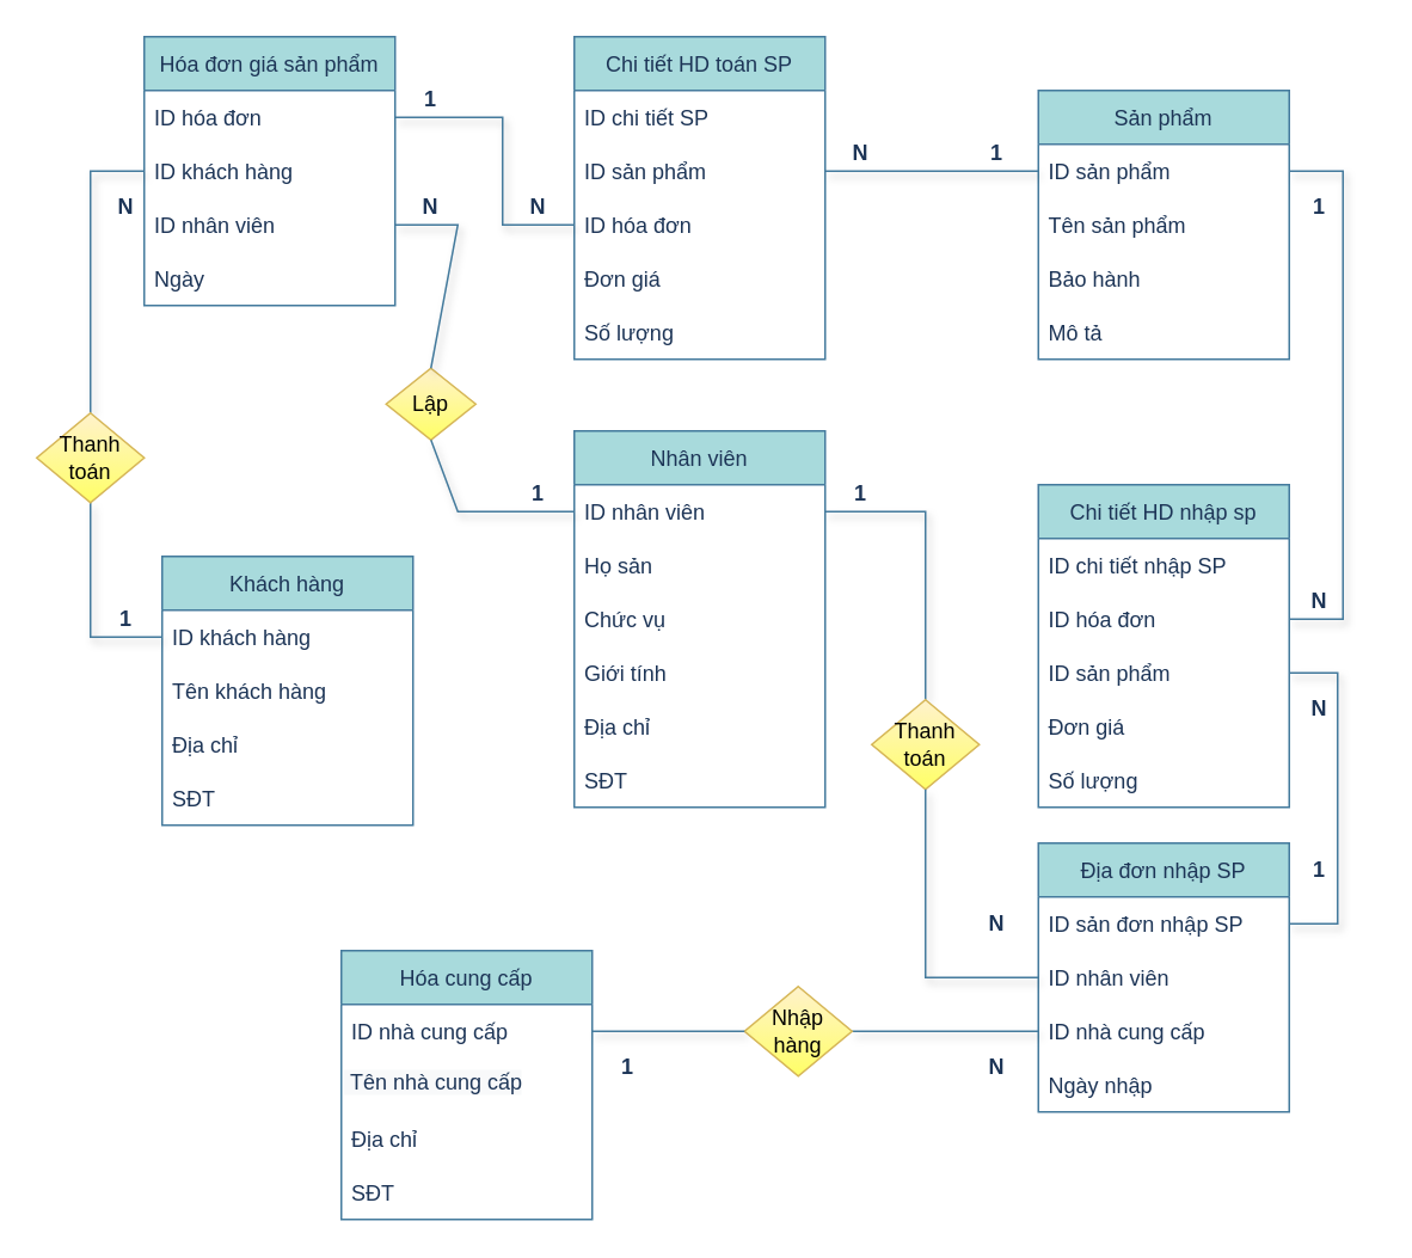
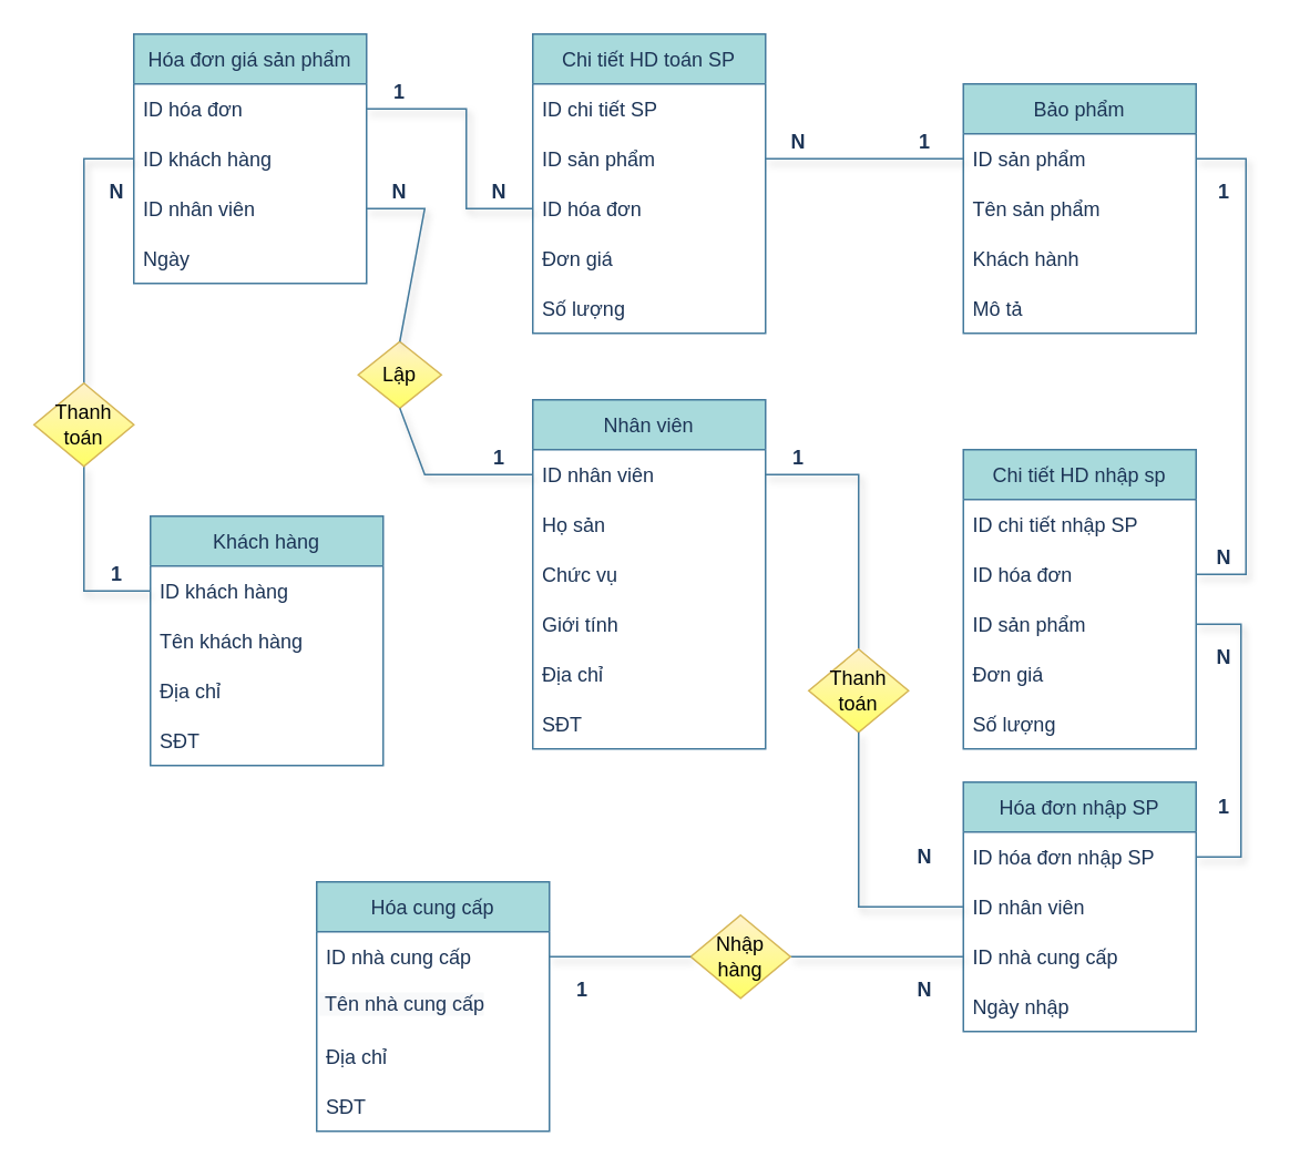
- <mxCell id="25" value="Sản phẩm" style="swimlane;fontStyle=0;childLayout=stackLayout;horizontal=1;startSize=30;horizontalStack=0;resizeParent=1;resizeParentMax=0;resizeLast=0;collapsible=1;marginBottom=0;fillColor=#A8DADC;strokeColor=#457B9D;fontColor=#1D3557;" parent="1" vertex="1"><mxGeometry x="579" y="50" width="140" height="150" as="geometry"><mxRectangle x="460" y="350" width="90" height="30" as="alternateBounds" /></mxGeometry></mxCell>
+ <mxCell id="25" value="Bảo phẩm" style="swimlane;fontStyle=0;childLayout=stackLayout;horizontal=1;startSize=30;horizontalStack=0;resizeParent=1;resizeParentMax=0;resizeLast=0;collapsible=1;marginBottom=0;fillColor=#A8DADC;strokeColor=#457B9D;fontColor=#1D3557;" parent="1" vertex="1"><mxGeometry x="579" y="50" width="140" height="150" as="geometry"><mxRectangle x="460" y="350" width="90" height="30" as="alternateBounds" /></mxGeometry></mxCell>
- <mxCell id="28" value="Bảo hành" style="text;strokeColor=none;fillColor=none;align=left;verticalAlign=middle;spacingLeft=4;spacingRight=4;overflow=hidden;points=[[0,0.5],[1,0.5]];portConstraint=eastwest;rotatable=0;fontColor=#1D3557;" parent="25" vertex="1"><mxGeometry y="90" width="140" height="30" as="geometry" /></mxCell>
+ <mxCell id="28" value="Khách hành" style="text;strokeColor=none;fillColor=none;align=left;verticalAlign=middle;spacingLeft=4;spacingRight=4;overflow=hidden;points=[[0,0.5],[1,0.5]];portConstraint=eastwest;rotatable=0;fontColor=#1D3557;" parent="25" vertex="1"><mxGeometry y="90" width="140" height="30" as="geometry" /></mxCell>
- <mxCell id="7" value="Địa đơn nhập SP" style="swimlane;fontStyle=0;childLayout=stackLayout;horizontal=1;startSize=30;horizontalStack=0;resizeParent=1;resizeParentMax=0;resizeLast=0;collapsible=1;marginBottom=0;fillColor=#A8DADC;strokeColor=#457B9D;fontColor=#1D3557;" parent="1" vertex="1"><mxGeometry x="579" y="470" width="140" height="150" as="geometry"><mxRectangle x="610" y="600" width="170" height="30" as="alternateBounds" /></mxGeometry></mxCell>
+ <mxCell id="7" value="Hóa đơn nhập SP" style="swimlane;fontStyle=0;childLayout=stackLayout;horizontal=1;startSize=30;horizontalStack=0;resizeParent=1;resizeParentMax=0;resizeLast=0;collapsible=1;marginBottom=0;fillColor=#A8DADC;strokeColor=#457B9D;fontColor=#1D3557;" parent="1" vertex="1"><mxGeometry x="579" y="470" width="140" height="150" as="geometry"><mxRectangle x="610" y="600" width="170" height="30" as="alternateBounds" /></mxGeometry></mxCell>
- <mxCell id="8" value="ID sản đơn nhập SP" style="text;strokeColor=none;fillColor=none;align=left;verticalAlign=middle;spacingLeft=4;spacingRight=4;overflow=hidden;points=[[0,0.5],[1,0.5]];portConstraint=eastwest;rotatable=0;fontColor=#1D3557;" parent="7" vertex="1"><mxGeometry y="30" width="140" height="30" as="geometry" /></mxCell>
+ <mxCell id="8" value="ID hóa đơn nhập SP" style="text;strokeColor=none;fillColor=none;align=left;verticalAlign=middle;spacingLeft=4;spacingRight=4;overflow=hidden;points=[[0,0.5],[1,0.5]];portConstraint=eastwest;rotatable=0;fontColor=#1D3557;" parent="7" vertex="1"><mxGeometry y="30" width="140" height="30" as="geometry" /></mxCell>
